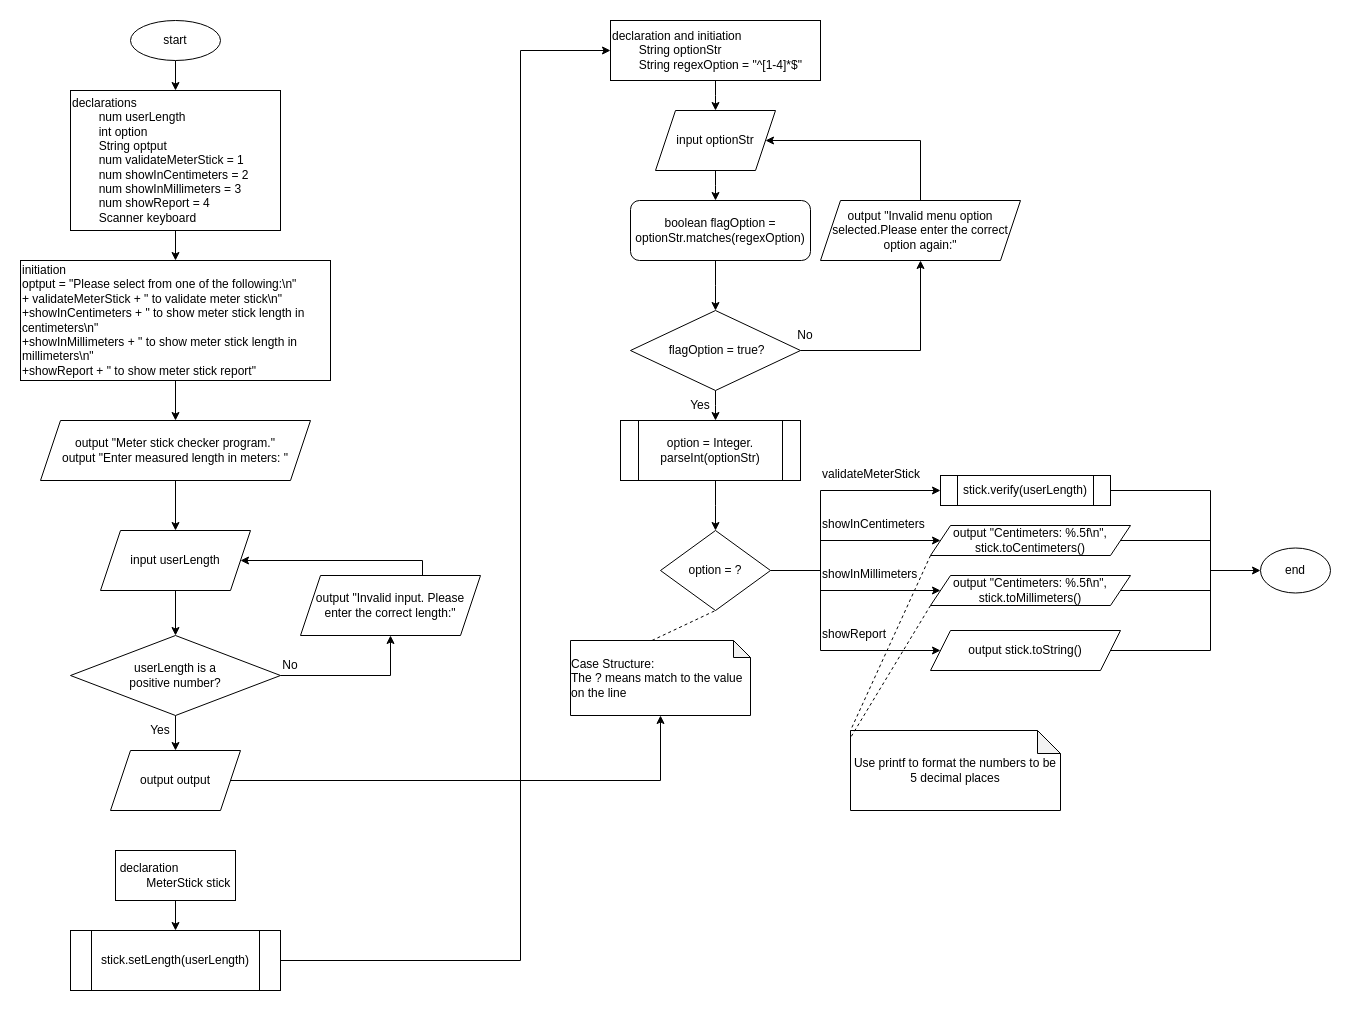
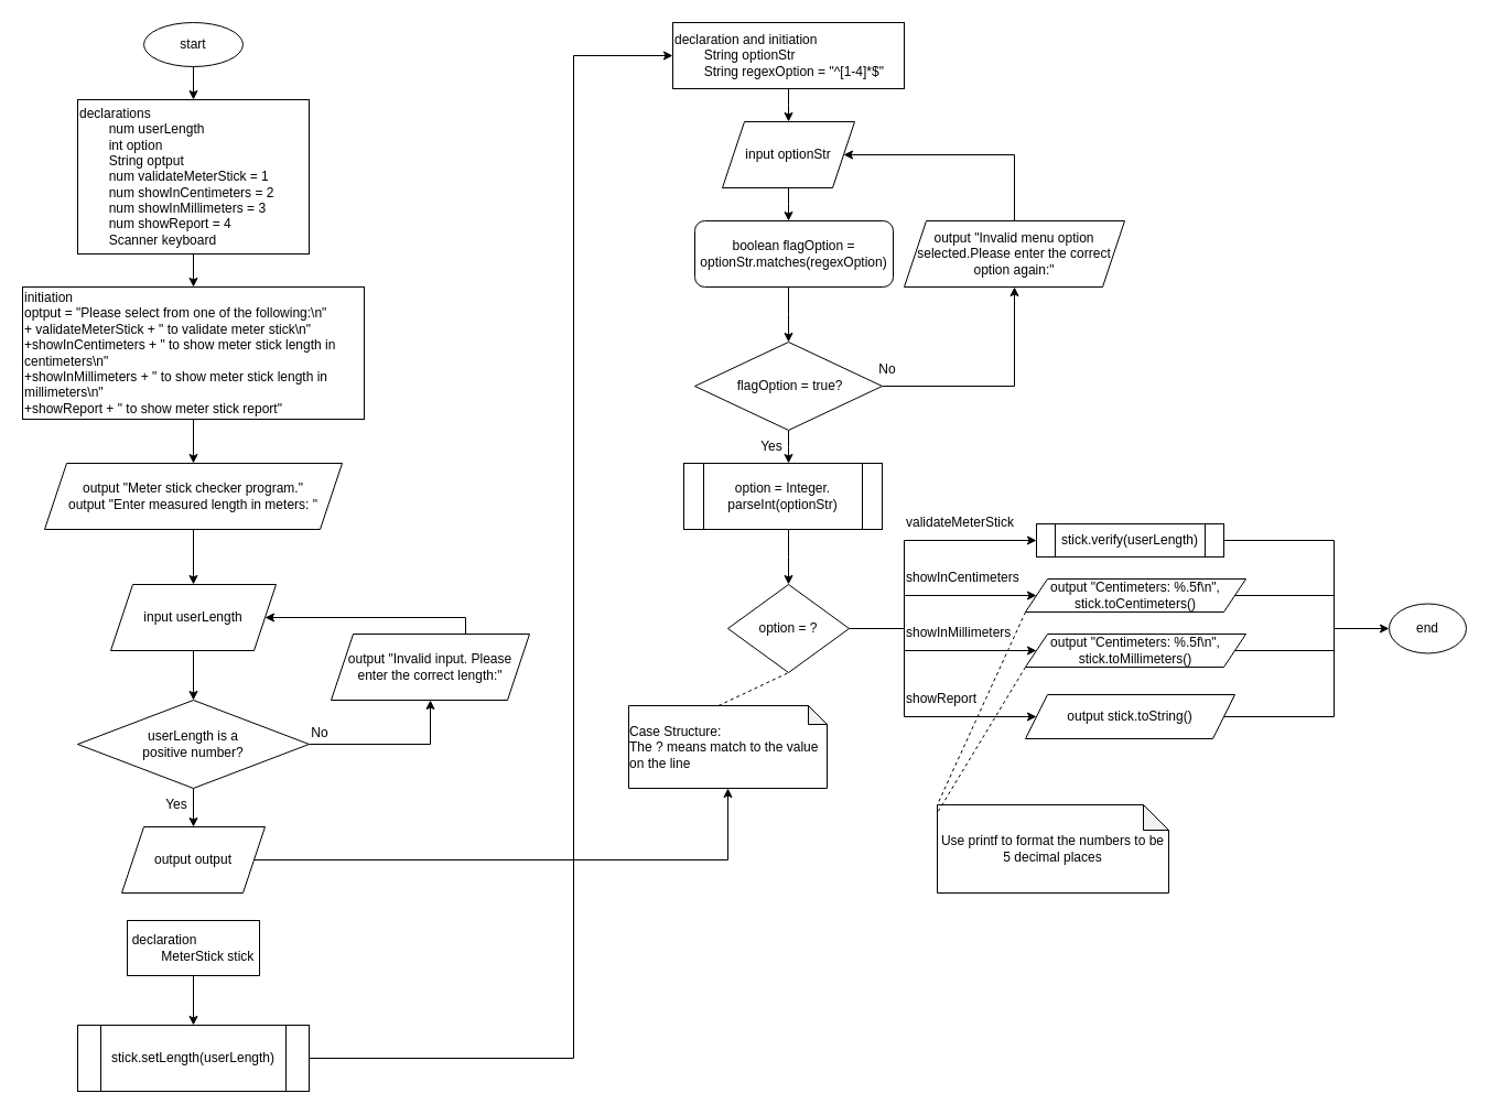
- <mxCell id="22" value="&lt;div style=&quot;text-align: left;&quot;&gt;&lt;span style=&quot;background-color: initial;&quot;&gt;declaration&lt;/span&gt;&lt;/div&gt;&lt;span style=&quot;white-space: pre;&quot;&gt;&lt;div style=&quot;text-align: left;&quot;&gt;&lt;span style=&quot;background-color: initial;&quot;&gt;&#09;&lt;/span&gt;&lt;span style=&quot;background-color: initial; white-space: normal;&quot;&gt;MeterStick stick&lt;/span&gt;&lt;/div&gt;&lt;/span&gt;" style="whiteSpace=wrap;html=1;" vertex="1" parent="1"><mxGeometry x="115" y="850" width="120" height="50" as="geometry" /></mxCell>
+ <mxCell id="22" value="&lt;div style=&quot;text-align: left;&quot;&gt;&lt;span style=&quot;background-color: initial;&quot;&gt;declaration&lt;/span&gt;&lt;/div&gt;&lt;span style=&quot;white-space: pre;&quot;&gt;&lt;div style=&quot;text-align: left;&quot;&gt;&lt;span style=&quot;background-color: initial;&quot;&gt;&#09;&lt;/span&gt;&lt;span style=&quot;background-color: initial; white-space: normal;&quot;&gt;MeterStick stick&lt;/span&gt;&lt;/div&gt;&lt;/span&gt;" style="whiteSpace=wrap;html=1;" vertex="1" parent="1"><mxGeometry x="115" y="835" width="120" height="50" as="geometry" /></mxCell>
